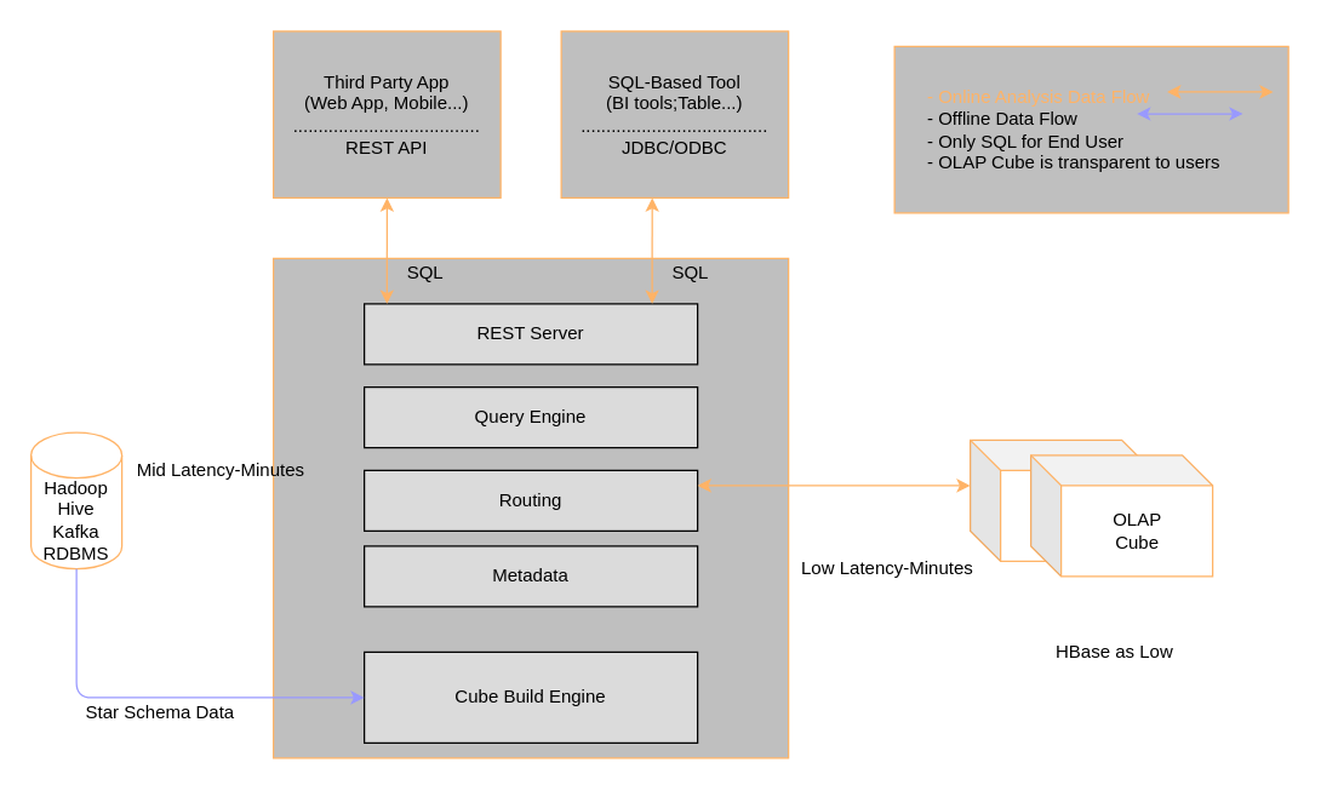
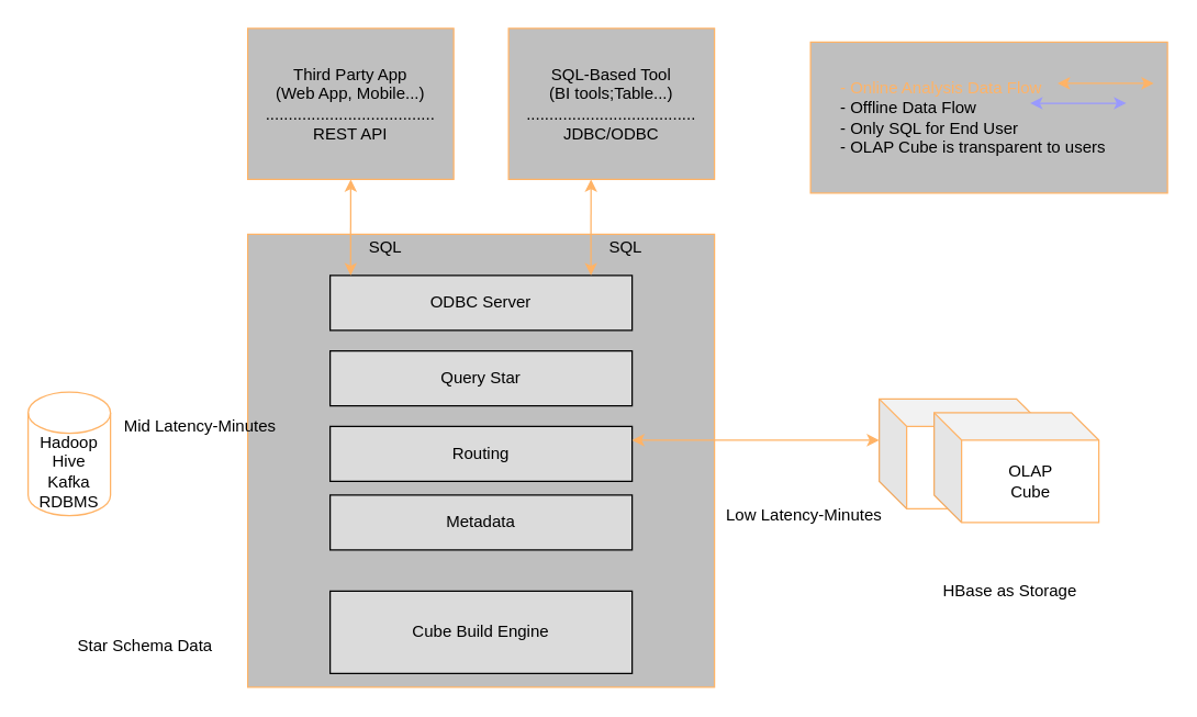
- <mxCell id="4" value="&lt;font color=&quot;#000000&quot;&gt;REST Server&lt;/font&gt;" style="rounded=0;whiteSpace=wrap;html=1;fillColor=#DBDBDB;" vertex="1" parent="1"><mxGeometry x="240" y="200" width="220" height="40" as="geometry" /></mxCell>
+ <mxCell id="4" value="&lt;font color=&quot;#000000&quot;&gt;ODBC Server&lt;/font&gt;" style="rounded=0;whiteSpace=wrap;html=1;fillColor=#DBDBDB;" vertex="1" parent="1"><mxGeometry x="240" y="200" width="220" height="40" as="geometry" /></mxCell>
- <mxCell id="5" value="&lt;font color=&quot;#000000&quot;&gt;Query Engine&lt;/font&gt;" style="rounded=0;whiteSpace=wrap;html=1;fillColor=#DBDBDB;" vertex="1" parent="1"><mxGeometry x="240" y="255" width="220" height="40" as="geometry" /></mxCell>
+ <mxCell id="5" value="&lt;font color=&quot;#000000&quot;&gt;Query Star&lt;/font&gt;" style="rounded=0;whiteSpace=wrap;html=1;fillColor=#DBDBDB;" vertex="1" parent="1"><mxGeometry x="240" y="255" width="220" height="40" as="geometry" /></mxCell>
- <mxCell id="18" value="HBase as Low" style="text;html=1;align=center;verticalAlign=middle;resizable=0;points=[];autosize=1;" vertex="1" parent="1"><mxGeometry x="680" y="420" width="110" height="20" as="geometry" /></mxCell>
+ <mxCell id="18" value="HBase as Storage" style="text;html=1;align=center;verticalAlign=middle;resizable=0;points=[];autosize=1;" vertex="1" parent="1"><mxGeometry x="680" y="420" width="110" height="20" as="geometry" /></mxCell>
- <mxCell id="20" value="" style="endArrow=classic;html=1;exitX=0.5;exitY=1;exitDx=0;exitDy=0;exitPerimeter=0;entryX=0;entryY=0.5;entryDx=0;entryDy=0;edgeStyle=orthogonalEdgeStyle;strokeColor=#9999FF;" edge="1" parent="1" source="2" target="8"><mxGeometry width="50" height="50" relative="1" as="geometry"><mxPoint x="440" y="400" as="sourcePoint" /><mxPoint x="490" y="350" as="targetPoint" /></mxGeometry></mxCell>
